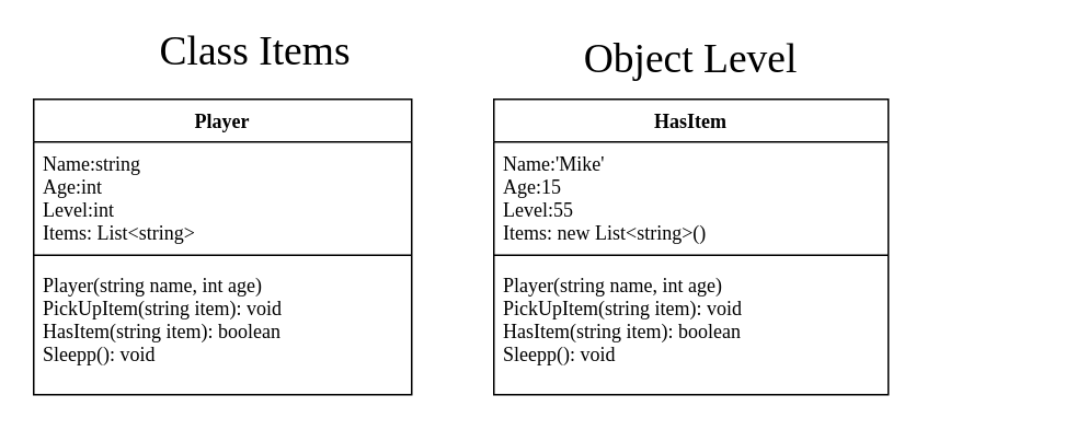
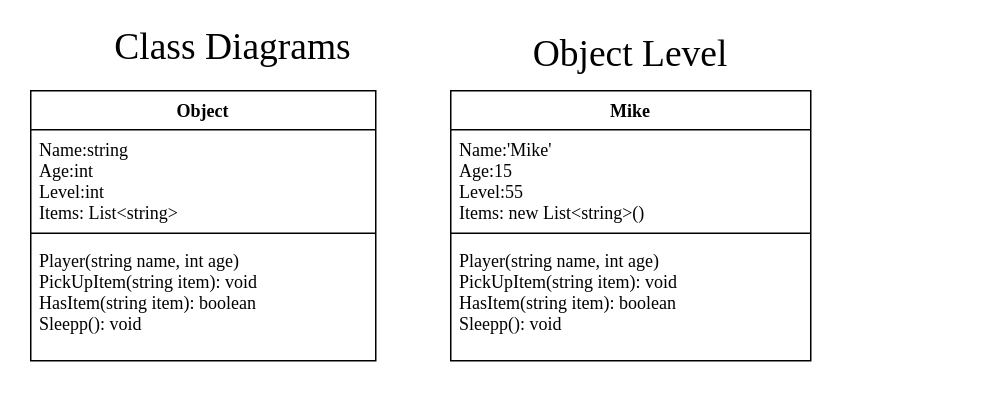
- <mxCell id="10" value="Class Items" style="text;html=1;strokeColor=none;fillColor=none;align=center;verticalAlign=middle;whiteSpace=wrap;rounded=0;fontFamily=Lucida Console;fontSize=25;" vertex="1" parent="1"><mxGeometry x="40" y="20" width="230" height="20" as="geometry" /></mxCell>
+ <mxCell id="10" value="Class Diagrams" style="text;html=1;strokeColor=none;fillColor=none;align=center;verticalAlign=middle;whiteSpace=wrap;rounded=0;fontFamily=Lucida Console;fontSize=25;" vertex="1" parent="1"><mxGeometry x="40" y="20" width="230" height="20" as="geometry" /></mxCell>
- <mxCell id="6" value="Player" style="swimlane;fontStyle=1;align=center;verticalAlign=top;childLayout=stackLayout;horizontal=1;startSize=26;horizontalStack=0;resizeParent=1;resizeParentMax=0;resizeLast=0;collapsible=1;marginBottom=0;fontFamily=Lucida Console;" vertex="1" parent="1"><mxGeometry x="20" y="60" width="230" height="180" as="geometry" /></mxCell>
+ <mxCell id="6" value="Object" style="swimlane;fontStyle=1;align=center;verticalAlign=top;childLayout=stackLayout;horizontal=1;startSize=26;horizontalStack=0;resizeParent=1;resizeParentMax=0;resizeLast=0;collapsible=1;marginBottom=0;fontFamily=Lucida Console;" vertex="1" parent="1"><mxGeometry x="20" y="60" width="230" height="180" as="geometry" /></mxCell>
- <mxCell id="2" value="HasItem" style="swimlane;fontStyle=1;align=center;verticalAlign=top;childLayout=stackLayout;horizontal=1;startSize=26;horizontalStack=0;resizeParent=1;resizeParentMax=0;resizeLast=0;collapsible=1;marginBottom=0;fontFamily=Lucida Console;" vertex="1" parent="1"><mxGeometry x="300" y="60" width="240" height="180" as="geometry" /></mxCell>
+ <mxCell id="2" value="Mike" style="swimlane;fontStyle=1;align=center;verticalAlign=top;childLayout=stackLayout;horizontal=1;startSize=26;horizontalStack=0;resizeParent=1;resizeParentMax=0;resizeLast=0;collapsible=1;marginBottom=0;fontFamily=Lucida Console;" vertex="1" parent="1"><mxGeometry x="300" y="60" width="240" height="180" as="geometry" /></mxCell>
